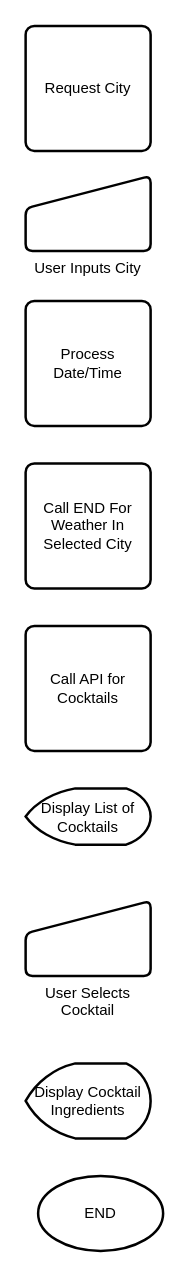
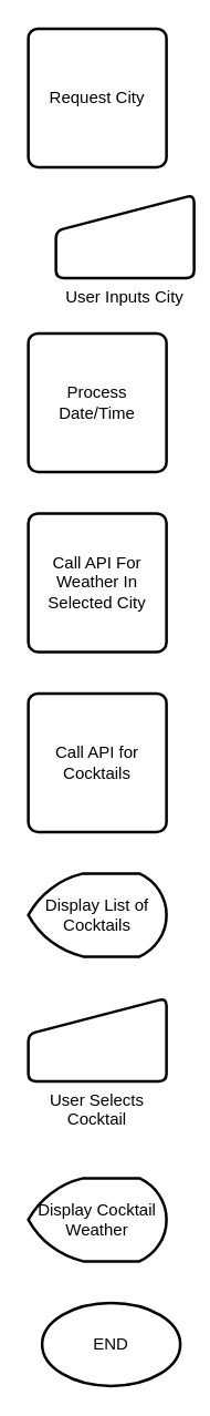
- <mxCell id="7" value="User Inputs City" style="verticalLabelPosition=bottom;verticalAlign=top;html=1;strokeWidth=2;shape=manualInput;whiteSpace=wrap;rounded=1;size=26;arcSize=11;" parent="1" vertex="1"><mxGeometry x="20" y="140" width="100" height="60" as="geometry" /></mxCell>
+ <mxCell id="7" value="User Inputs City" style="verticalLabelPosition=bottom;verticalAlign=top;html=1;strokeWidth=2;shape=manualInput;whiteSpace=wrap;rounded=1;size=26;arcSize=11;" parent="1" vertex="1"><mxGeometry x="40" y="140" width="100" height="60" as="geometry" /></mxCell>
- <mxCell id="5" value="Call END For Weather In Selected City" style="rounded=1;whiteSpace=wrap;html=1;absoluteArcSize=1;arcSize=14;strokeWidth=2;" parent="1" vertex="1"><mxGeometry x="20" y="370" width="100" height="100" as="geometry" /></mxCell>
+ <mxCell id="5" value="Call API For Weather In Selected City" style="rounded=1;whiteSpace=wrap;html=1;absoluteArcSize=1;arcSize=14;strokeWidth=2;" parent="1" vertex="1"><mxGeometry x="20" y="370" width="100" height="100" as="geometry" /></mxCell>
- <mxCell id="4" value="Display List of Cocktails" style="strokeWidth=2;html=1;shape=mxgraph.flowchart.display;whiteSpace=wrap;" parent="1" vertex="1"><mxGeometry x="20" y="630" width="100" height="45" as="geometry" /></mxCell>
+ <mxCell id="4" value="Display List of Cocktails" style="strokeWidth=2;html=1;shape=mxgraph.flowchart.display;whiteSpace=wrap;" parent="1" vertex="1"><mxGeometry x="20" y="630" width="100" height="60" as="geometry" /></mxCell>
- <mxCell id="9" value="Display Cocktail Ingredients" style="strokeWidth=2;html=1;shape=mxgraph.flowchart.display;whiteSpace=wrap;" parent="1" vertex="1"><mxGeometry x="20" y="850" width="100" height="60" as="geometry" /></mxCell>
+ <mxCell id="9" value="Display Cocktail Weather" style="strokeWidth=2;html=1;shape=mxgraph.flowchart.display;whiteSpace=wrap;" parent="1" vertex="1"><mxGeometry x="20" y="850" width="100" height="60" as="geometry" /></mxCell>
